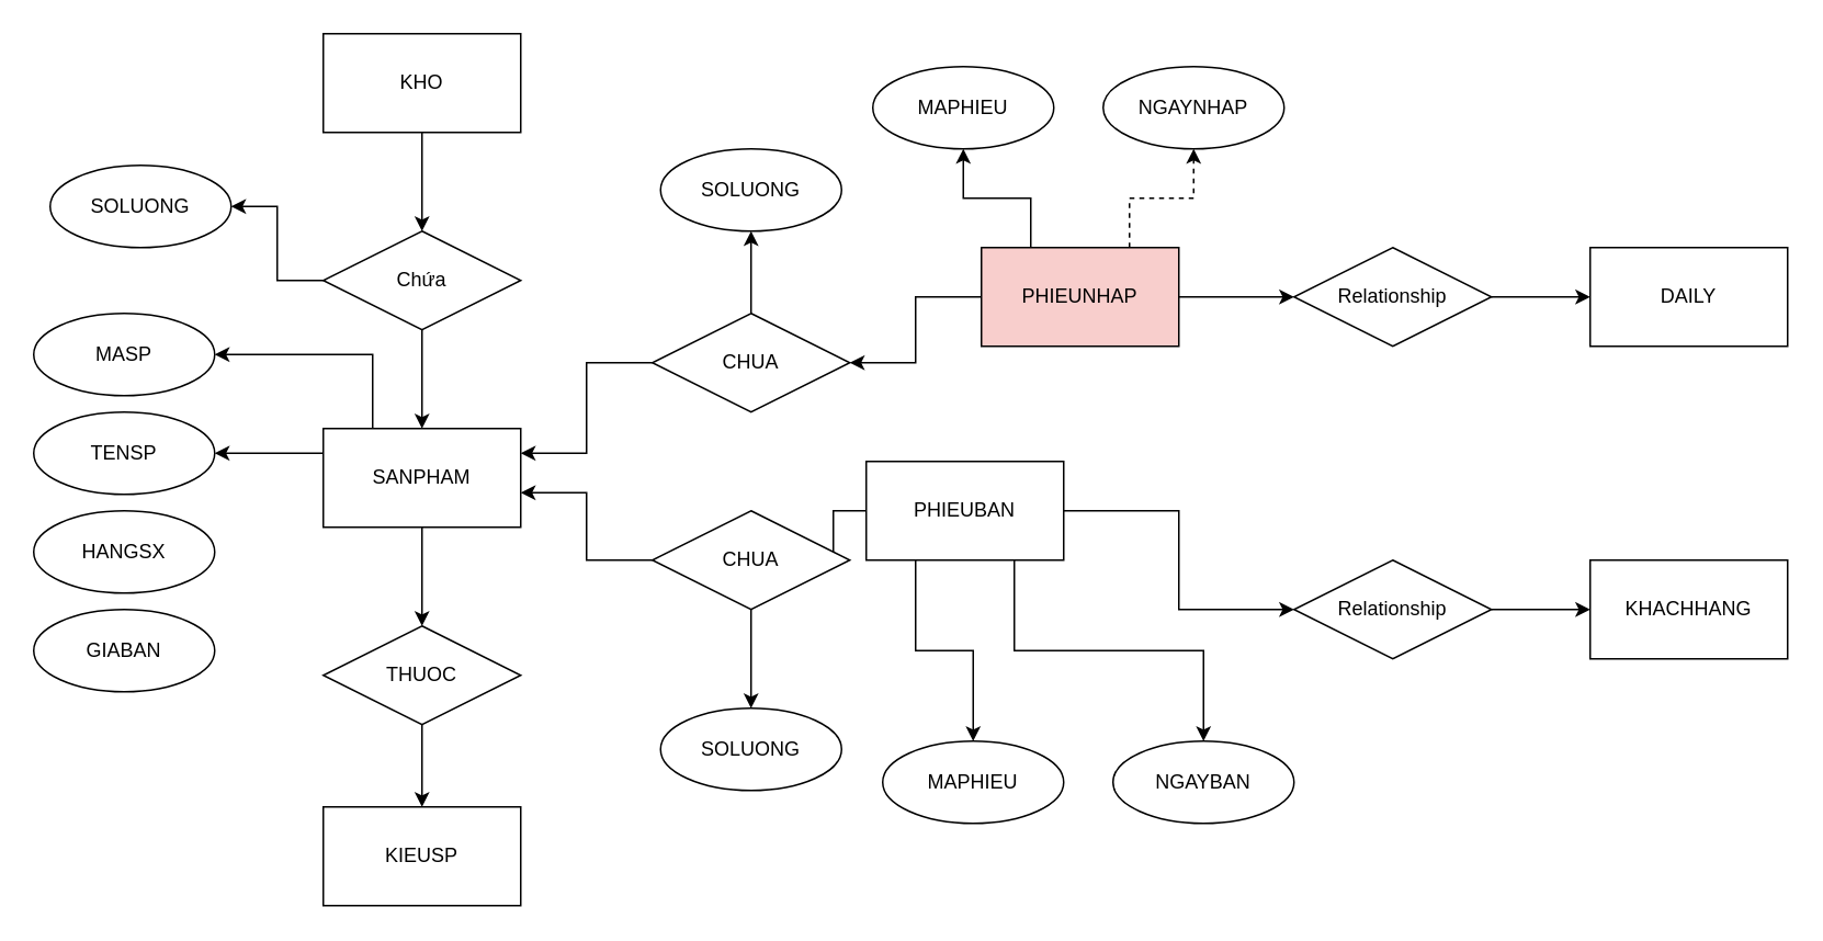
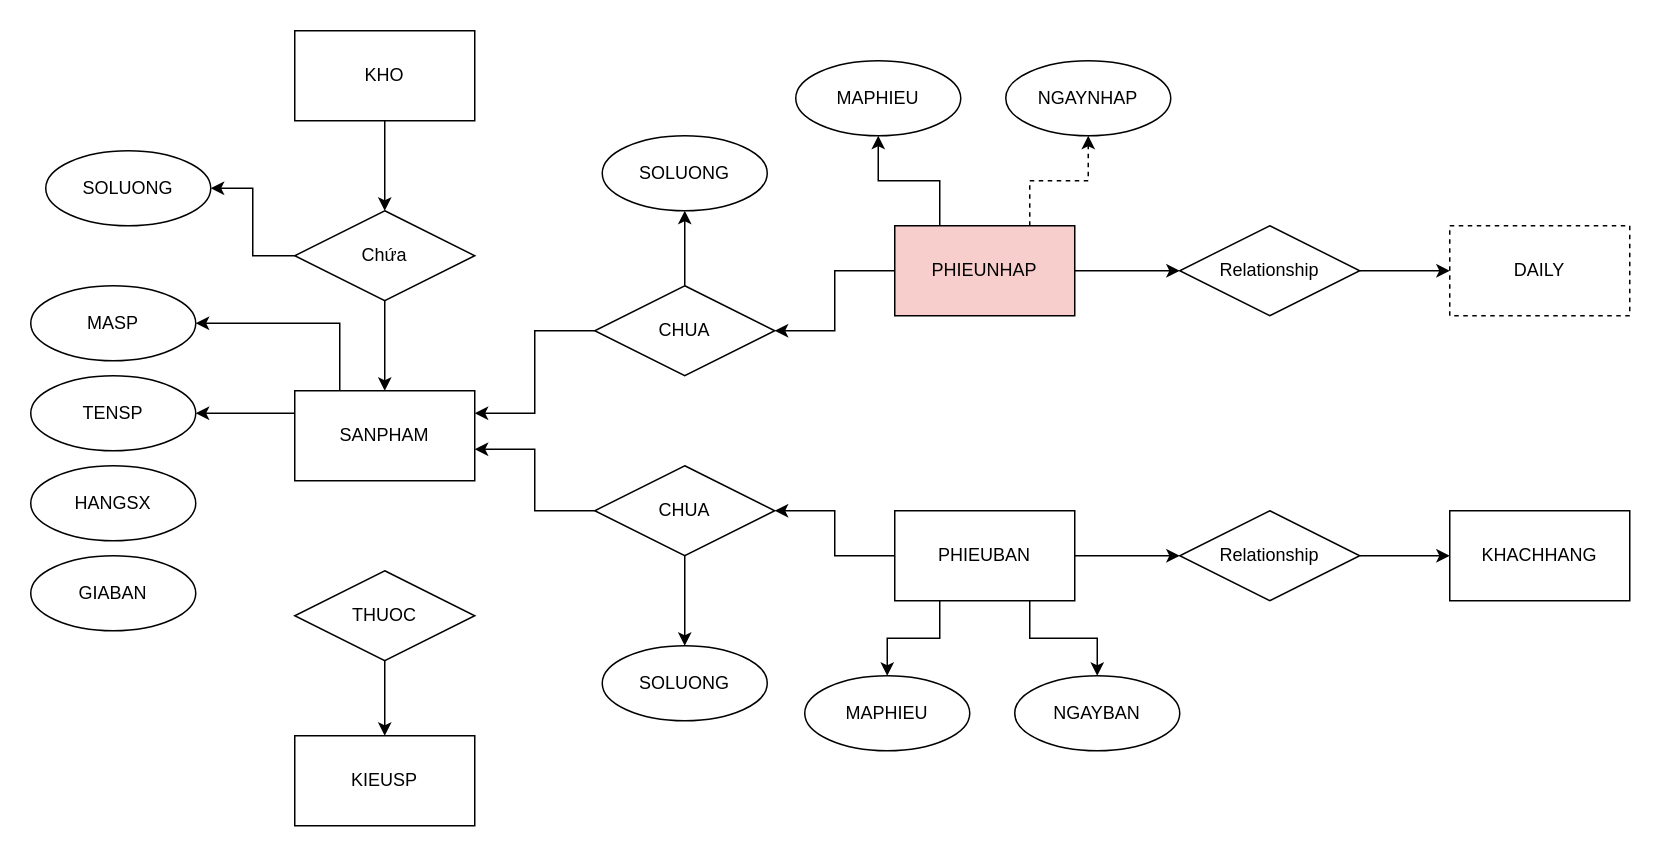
- <mxCell id="30" value="DAILY" style="rounded=0;whiteSpace=wrap;html=1;" vertex="1" parent="1"><mxGeometry x="966" y="150" width="120" height="60" as="geometry" /></mxCell>
+ <mxCell id="30" value="DAILY" style="rounded=0;whiteSpace=wrap;html=1;dashed=1;" vertex="1" parent="1"><mxGeometry x="966" y="150" width="120" height="60" as="geometry" /></mxCell>
- <mxCell id="23" value="PHIEUBAN" style="rounded=0;whiteSpace=wrap;html=1;" vertex="1" parent="1"><mxGeometry x="526" y="280" width="120" height="60" as="geometry" /></mxCell>
+ <mxCell id="23" value="PHIEUBAN" style="rounded=0;whiteSpace=wrap;html=1;" vertex="1" parent="1"><mxGeometry x="596" y="340" width="120" height="60" as="geometry" /></mxCell>
- <mxCell id="7" style="edgeStyle=orthogonalEdgeStyle;rounded=0;orthogonalLoop=1;jettySize=auto;html=1;exitX=0.5;exitY=1;exitDx=0;exitDy=0;entryX=0.5;entryY=0;entryDx=0;entryDy=0;" edge="1" parent="1" source="10" target="12"><mxGeometry relative="1" as="geometry" /></mxCell>
